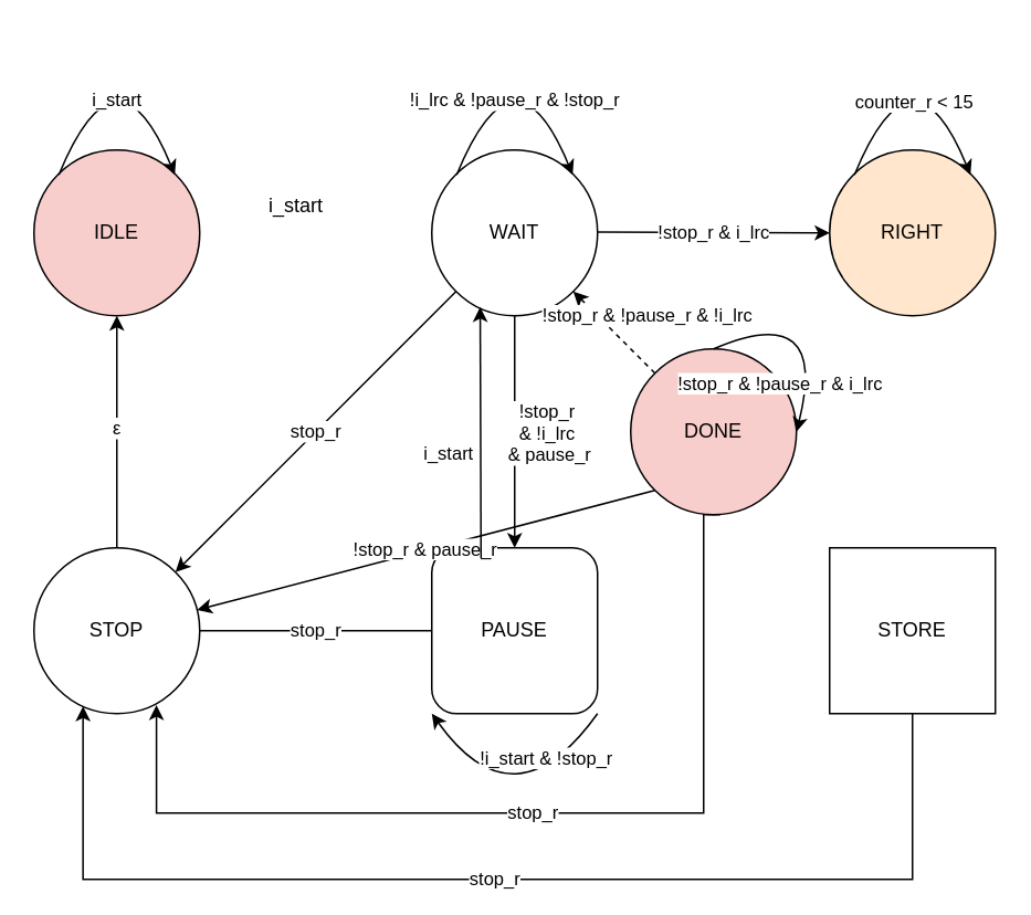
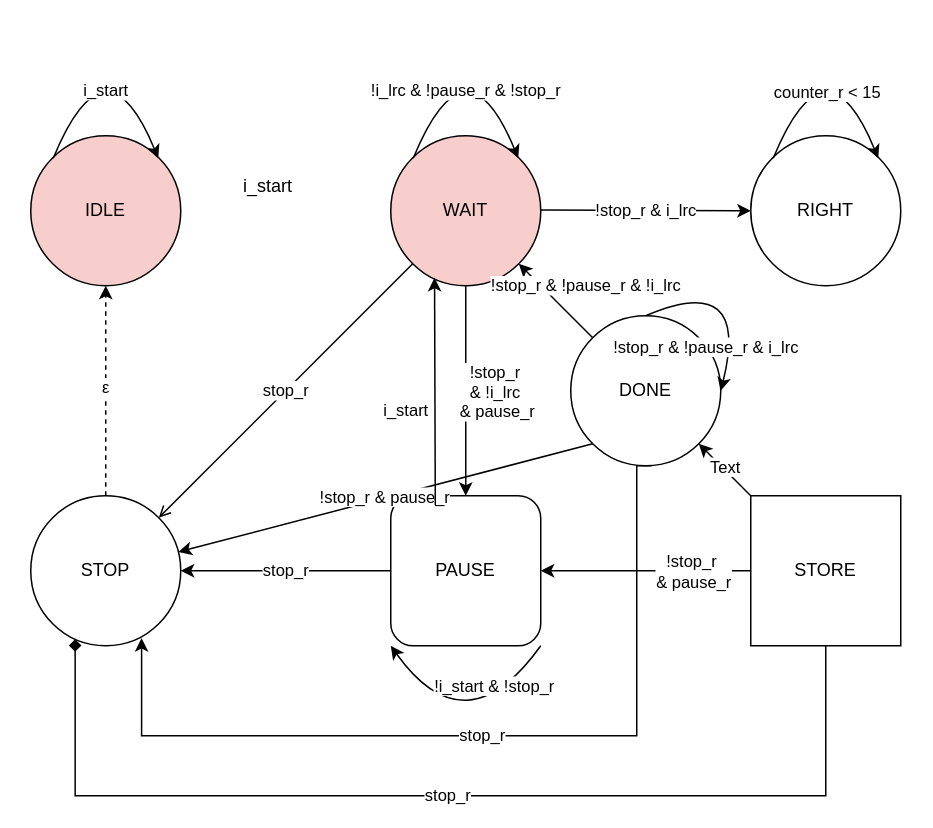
- <mxCell id="5" value="WAIT" style="ellipse;whiteSpace=wrap;html=1;aspect=fixed;" vertex="1" parent="1"><mxGeometry x="260" y="90" width="100" height="100" as="geometry" /></mxCell>
+ <mxCell id="5" value="WAIT" style="ellipse;whiteSpace=wrap;html=1;aspect=fixed;fillColor=#f8cecc;" vertex="1" parent="1"><mxGeometry x="260" y="90" width="100" height="100" as="geometry" /></mxCell>
- <mxCell id="6" value="RIGHT" style="ellipse;whiteSpace=wrap;html=1;aspect=fixed;fillColor=#ffe6cc;" vertex="1" parent="1"><mxGeometry x="500" y="90" width="100" height="100" as="geometry" /></mxCell>
+ <mxCell id="6" value="RIGHT" style="ellipse;whiteSpace=wrap;html=1;aspect=fixed;" vertex="1" parent="1"><mxGeometry x="500" y="90" width="100" height="100" as="geometry" /></mxCell>
- <mxCell id="17" value="" style="endArrow=classic;html=1;rounded=0;entryX=1;entryY=1;entryDx=0;entryDy=0;exitX=0;exitY=0;exitDx=0;exitDy=0;dashed=1;" edge="1" parent="1" source="9" target="5"><mxGeometry width="50" height="50" relative="1" as="geometry"><mxPoint x="330" y="280" as="sourcePoint" /><mxPoint x="280" y="230" as="targetPoint" /></mxGeometry></mxCell>
+ <mxCell id="17" value="" style="endArrow=classic;html=1;rounded=0;entryX=1;entryY=1;entryDx=0;entryDy=0;exitX=0;exitY=0;exitDx=0;exitDy=0;" edge="1" parent="1" source="9" target="5"><mxGeometry width="50" height="50" relative="1" as="geometry"><mxPoint x="330" y="280" as="sourcePoint" /><mxPoint x="280" y="230" as="targetPoint" /></mxGeometry></mxCell>
- <mxCell id="9" value="DONE" style="ellipse;whiteSpace=wrap;html=1;aspect=fixed;fillColor=#f8cecc;" vertex="1" parent="1"><mxGeometry x="380" y="210" width="100" height="100" as="geometry" /></mxCell>
+ <mxCell id="9" value="DONE" style="ellipse;whiteSpace=wrap;html=1;aspect=fixed;" vertex="1" parent="1"><mxGeometry x="380" y="210" width="100" height="100" as="geometry" /></mxCell>
- <mxCell id="19" value="" style="endArrow=classic;html=1;rounded=0;entryX=0.5;entryY=1;entryDx=0;entryDy=0;exitX=0.5;exitY=0;exitDx=0;exitDy=0;" edge="1" parent="1" source="16" target="2"><mxGeometry width="50" height="50" relative="1" as="geometry"><mxPoint x="160" y="220" as="sourcePoint" /><mxPoint x="160" y="360" as="targetPoint" /></mxGeometry></mxCell>
+ <mxCell id="19" value="" style="endArrow=classic;html=1;rounded=0;entryX=0.5;entryY=1;entryDx=0;entryDy=0;exitX=0.5;exitY=0;exitDx=0;exitDy=0;dashed=1;" edge="1" parent="1" source="16" target="2"><mxGeometry width="50" height="50" relative="1" as="geometry"><mxPoint x="160" y="220" as="sourcePoint" /><mxPoint x="160" y="360" as="targetPoint" /></mxGeometry></mxCell>
+ <mxCell id="10" value="" style="endArrow=classic;html=1;rounded=0;entryX=1;entryY=1;entryDx=0;entryDy=0;exitX=0;exitY=0;exitDx=0;exitDy=0;" edge="1" parent="1" source="15" target="9"><mxGeometry width="50" height="50" relative="1" as="geometry"><mxPoint x="440" y="410" as="sourcePoint" /><mxPoint x="440" y="470" as="targetPoint" /></mxGeometry></mxCell>
+ <mxCell id="11" value="Text" style="edgeLabel;html=1;align=center;verticalAlign=middle;resizable=0;points=[];" vertex="1" connectable="0" parent="10"><mxGeometry x="0.03" y="-2" relative="1" as="geometry"><mxPoint x="-1" as="offset" /></mxGeometry></mxCell>
- <mxCell id="25" value="stop_r" style="endArrow=classic;html=1;rounded=0;exitX=0;exitY=1;exitDx=0;exitDy=0;" edge="1" parent="1" source="5" target="16"><mxGeometry width="50" height="50" relative="1" as="geometry"><mxPoint x="180" y="280" as="sourcePoint" /><mxPoint x="230" y="230" as="targetPoint" /></mxGeometry></mxCell>
+ <mxCell id="25" value="stop_r" style="endArrow=open;html=1;rounded=0;exitX=0;exitY=1;exitDx=0;exitDy=0;" edge="1" parent="1" source="5" target="16"><mxGeometry width="50" height="50" relative="1" as="geometry"><mxPoint x="180" y="280" as="sourcePoint" /><mxPoint x="230" y="230" as="targetPoint" /></mxGeometry></mxCell>
- <mxCell id="24" value="stop_r" style="endArrow=none;html=1;rounded=0;exitX=0;exitY=0.5;exitDx=0;exitDy=0;" edge="1" parent="1" source="13" target="16"><mxGeometry width="50" height="50" relative="1" as="geometry"><mxPoint x="415" y="315" as="sourcePoint" /><mxPoint x="365" y="365" as="targetPoint" /></mxGeometry></mxCell>
+ <mxCell id="24" value="stop_r" style="endArrow=classic;html=1;rounded=0;exitX=0;exitY=0.5;exitDx=0;exitDy=0;" edge="1" parent="1" source="13" target="16"><mxGeometry width="50" height="50" relative="1" as="geometry"><mxPoint x="415" y="315" as="sourcePoint" /><mxPoint x="365" y="365" as="targetPoint" /></mxGeometry></mxCell>
+ <mxCell id="22" value="" style="endArrow=classic;html=1;rounded=0;entryX=1;entryY=0.5;entryDx=0;entryDy=0;exitX=0;exitY=0.5;exitDx=0;exitDy=0;" edge="1" parent="1" source="15" target="13"><mxGeometry width="50" height="50" relative="1" as="geometry"><mxPoint x="490" y="380" as="sourcePoint" /><mxPoint x="405" y="430" as="targetPoint" /></mxGeometry></mxCell>
+ <mxCell id="23" value="!stop_r&amp;nbsp;&lt;div&gt;&amp;amp; pause_r&lt;/div&gt;" style="edgeLabel;html=1;align=center;verticalAlign=middle;resizable=0;points=[];" vertex="1" connectable="0" parent="22"><mxGeometry x="-0.381" y="1" relative="1" as="geometry"><mxPoint x="4" y="-1" as="offset" /></mxGeometry></mxCell>
- <mxCell id="14" value="stop_r" style="edgeStyle=orthogonalEdgeStyle;rounded=0;orthogonalLoop=1;jettySize=auto;html=1;exitX=0.5;exitY=1;exitDx=0;exitDy=0;entryX=0.296;entryY=0.956;entryDx=0;entryDy=0;entryPerimeter=0;" edge="1" parent="1" source="15" target="16"><mxGeometry relative="1" as="geometry"><Array as="points"><mxPoint x="550" y="530" /><mxPoint x="50" y="530" /></Array></mxGeometry></mxCell>
+ <mxCell id="14" value="stop_r" style="edgeStyle=orthogonalEdgeStyle;rounded=0;orthogonalLoop=1;jettySize=auto;html=1;exitX=0.5;exitY=1;exitDx=0;exitDy=0;entryX=0.296;entryY=0.956;entryDx=0;entryDy=0;entryPerimeter=0;endArrow=diamond;" edge="1" parent="1" source="15" target="16"><mxGeometry relative="1" as="geometry"><Array as="points"><mxPoint x="550" y="530" /><mxPoint x="50" y="530" /></Array></mxGeometry></mxCell>
